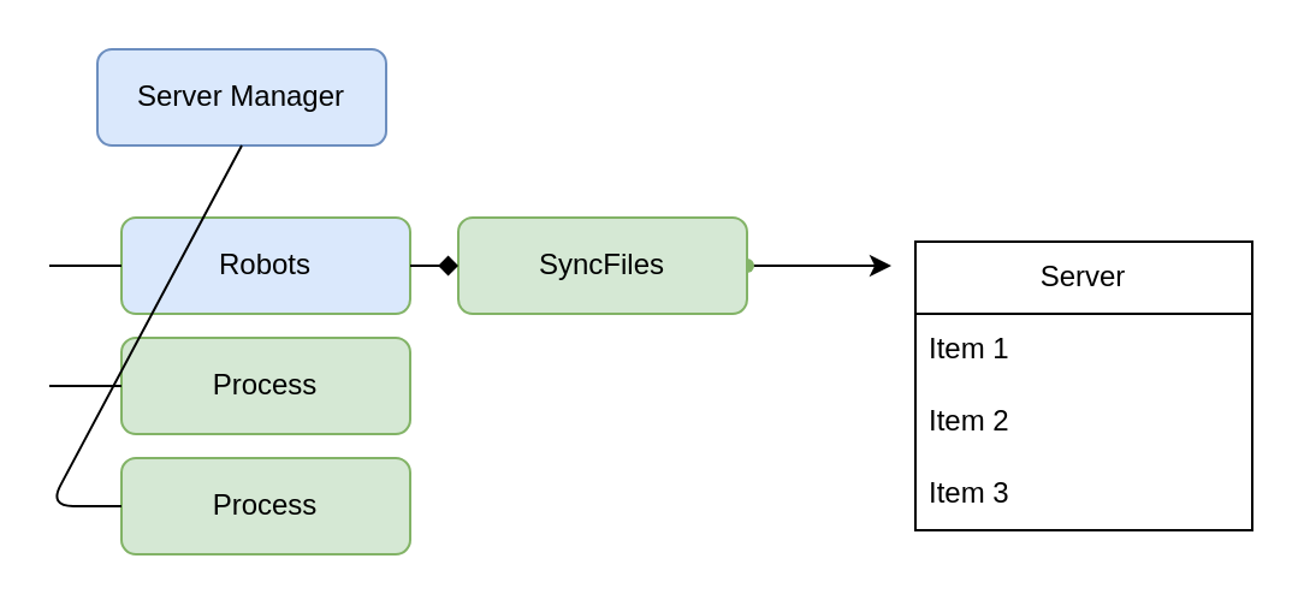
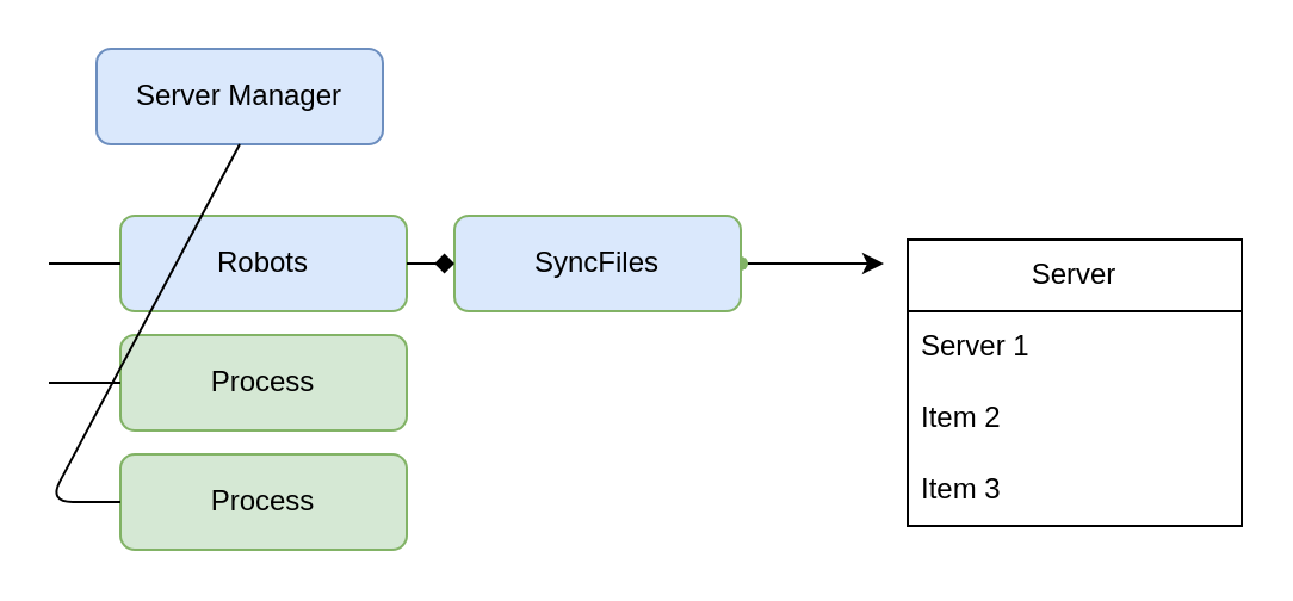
- <mxCell id="12" value="SyncFiles" style="rounded=1;whiteSpace=wrap;html=1;fontSize=12;glass=0;strokeWidth=1;shadow=0;fillColor=#d5e8d4;strokeColor=#82b366;" vertex="1" parent="1"><mxGeometry x="190" y="90" width="120" height="40" as="geometry" /></mxCell>
+ <mxCell id="12" value="SyncFiles" style="rounded=1;whiteSpace=wrap;html=1;fontSize=12;glass=0;strokeWidth=1;shadow=0;fillColor=#dae8fc;strokeColor=#82b366;" vertex="1" parent="1"><mxGeometry x="190" y="90" width="120" height="40" as="geometry" /></mxCell>
- <mxCell id="15" value="Item 1" style="text;strokeColor=none;fillColor=none;align=left;verticalAlign=middle;spacingLeft=4;spacingRight=4;overflow=hidden;points=[[0,0.5],[1,0.5]];portConstraint=eastwest;rotatable=0;whiteSpace=wrap;html=1;" vertex="1" parent="14"><mxGeometry y="30" width="140" height="30" as="geometry" /></mxCell>
+ <mxCell id="15" value="Server 1" style="text;strokeColor=none;fillColor=none;align=left;verticalAlign=middle;spacingLeft=4;spacingRight=4;overflow=hidden;points=[[0,0.5],[1,0.5]];portConstraint=eastwest;rotatable=0;whiteSpace=wrap;html=1;" vertex="1" parent="14"><mxGeometry y="30" width="140" height="30" as="geometry" /></mxCell>
